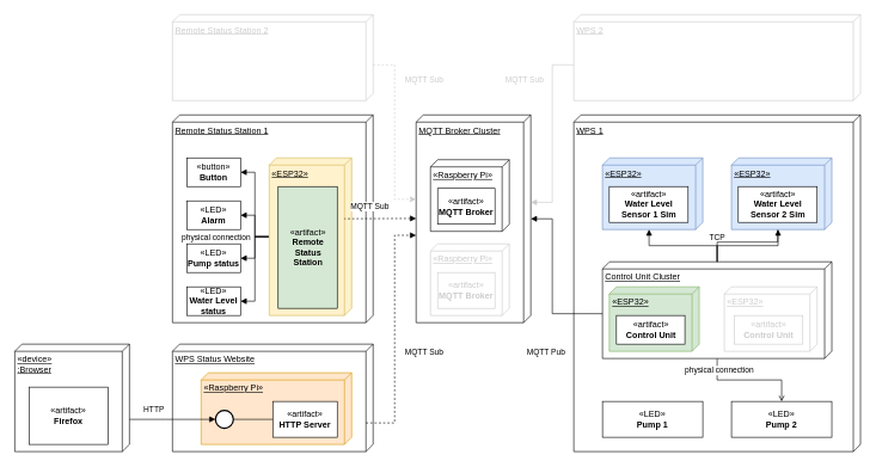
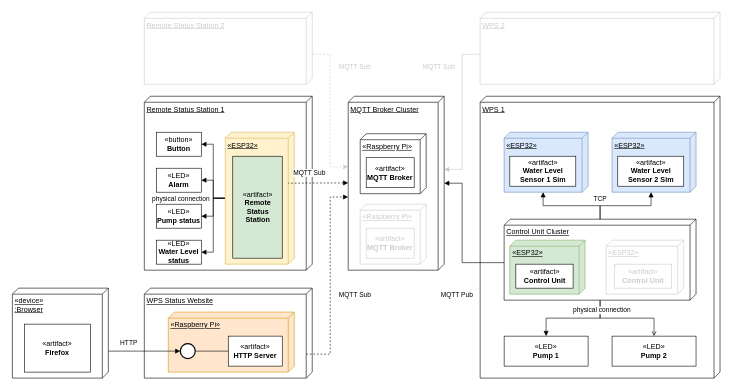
- <mxCell id="5" style="edgeStyle=orthogonalEdgeStyle;rounded=0;orthogonalLoop=1;jettySize=auto;html=1;endArrow=block;endFill=1;" parent="1" source="8" target="12" edge="1"><mxGeometry relative="1" as="geometry" /></mxCell>
+ <mxCell id="5" style="edgeStyle=orthogonalEdgeStyle;rounded=0;orthogonalLoop=1;jettySize=auto;html=1;endArrow=block;endFill=1;" parent="1" source="8" target="13" edge="1"><mxGeometry relative="1" as="geometry" /></mxCell>
